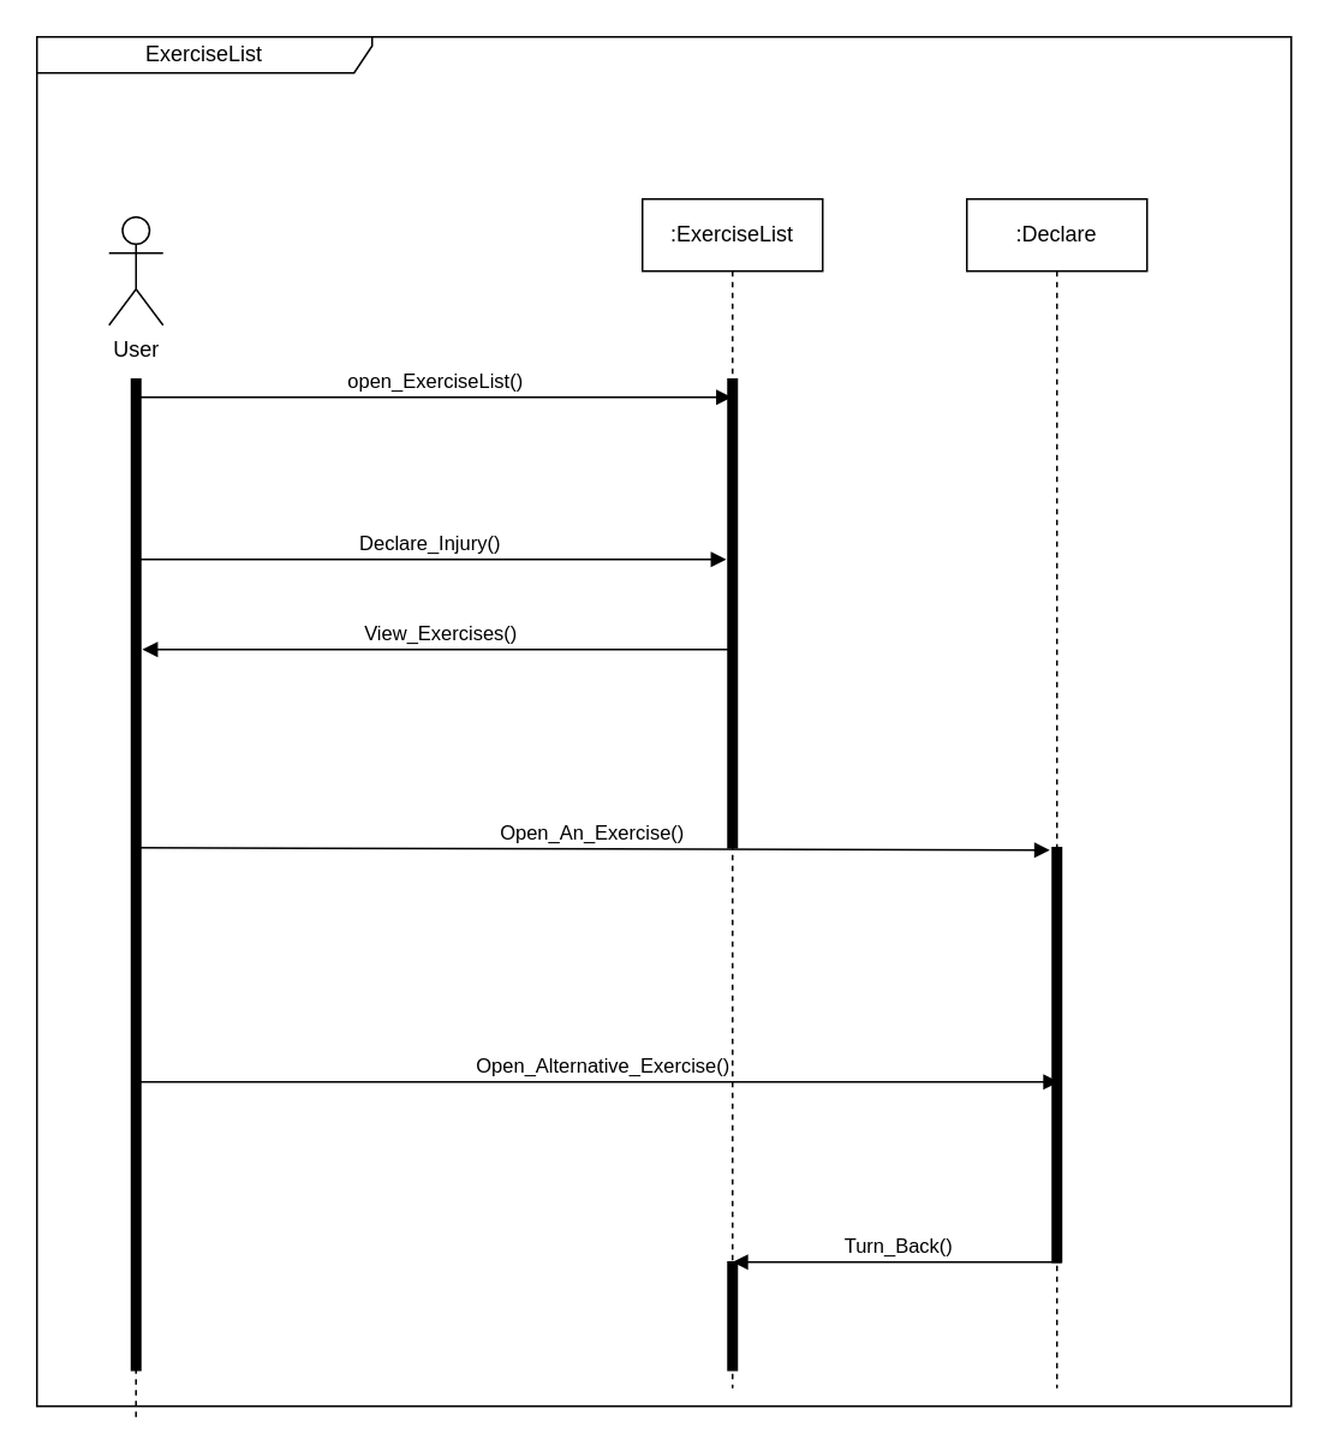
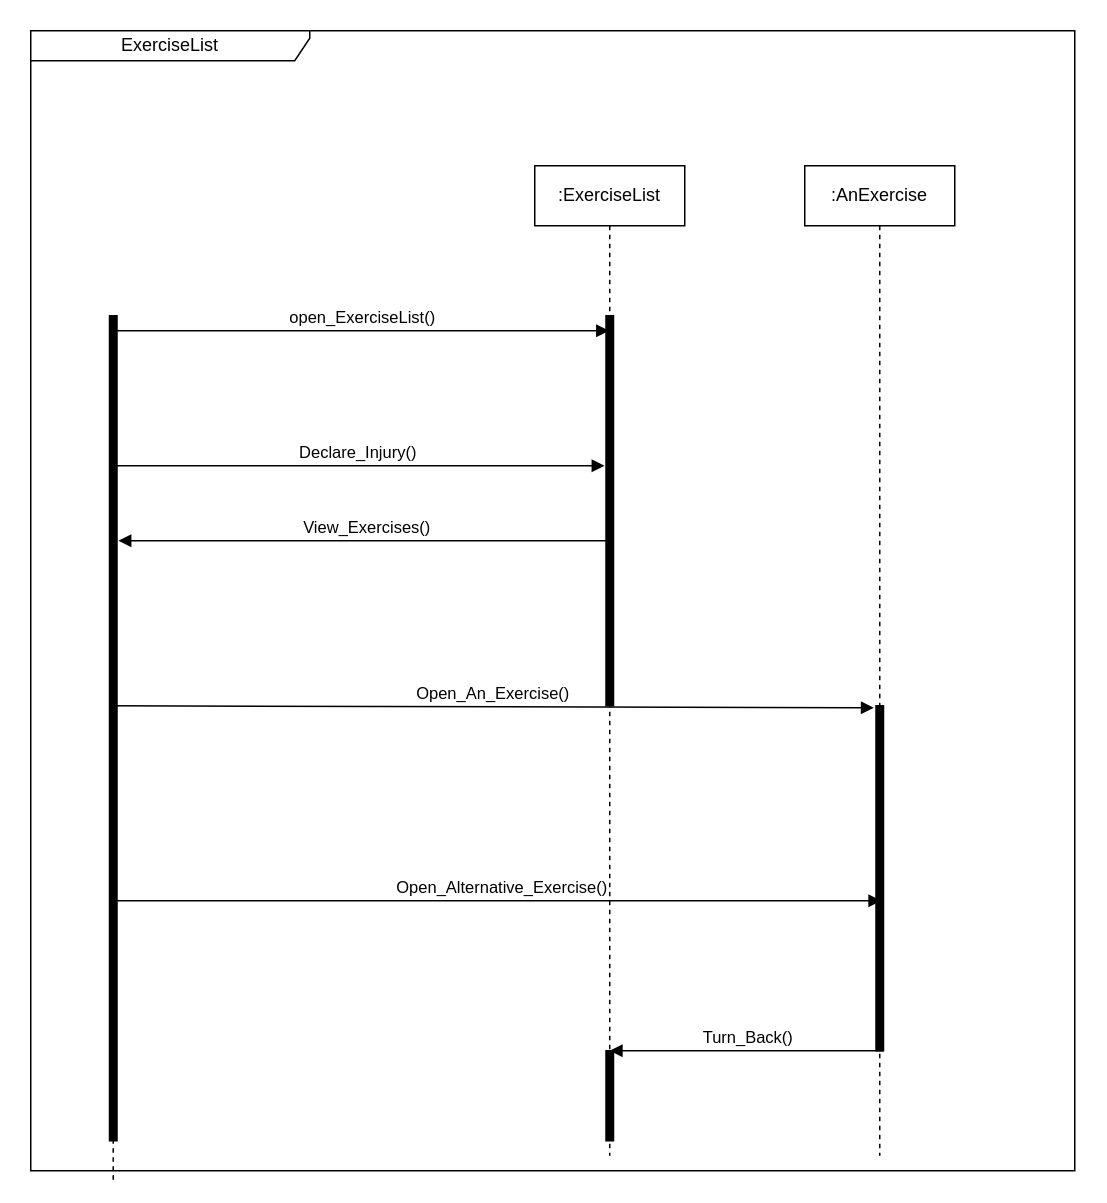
- <mxCell id="10" value=":Declare" style="shape=umlLifeline;perimeter=lifelinePerimeter;whiteSpace=wrap;html=1;container=1;dropTarget=0;collapsible=0;recursiveResize=0;outlineConnect=0;portConstraint=eastwest;newEdgeStyle={&quot;edgeStyle&quot;:&quot;elbowEdgeStyle&quot;,&quot;elbow&quot;:&quot;vertical&quot;,&quot;curved&quot;:0,&quot;rounded&quot;:0};" vertex="1" parent="2"><mxGeometry x="516" y="90" width="100" height="660" as="geometry" /></mxCell>
+ <mxCell id="10" value=":AnExercise" style="shape=umlLifeline;perimeter=lifelinePerimeter;whiteSpace=wrap;html=1;container=1;dropTarget=0;collapsible=0;recursiveResize=0;outlineConnect=0;portConstraint=eastwest;newEdgeStyle={&quot;edgeStyle&quot;:&quot;elbowEdgeStyle&quot;,&quot;elbow&quot;:&quot;vertical&quot;,&quot;curved&quot;:0,&quot;rounded&quot;:0};" vertex="1" parent="2"><mxGeometry x="516" y="90" width="100" height="660" as="geometry" /></mxCell>
- <mxCell id="3" value="&lt;div&gt;User&lt;/div&gt;&lt;div&gt;&lt;br&gt;&lt;/div&gt;" style="shape=umlActor;verticalLabelPosition=bottom;verticalAlign=top;html=1;outlineConnect=0;" vertex="1" parent="2"><mxGeometry x="40" y="100" width="30" height="60" as="geometry" /></mxCell>
